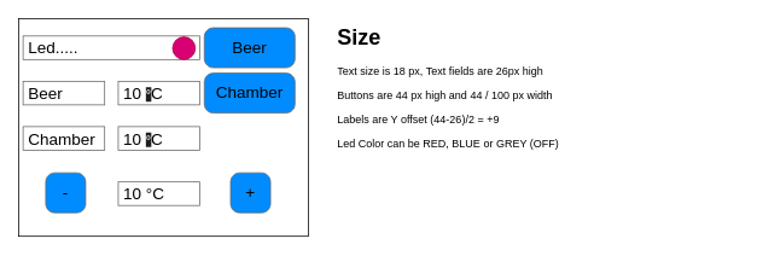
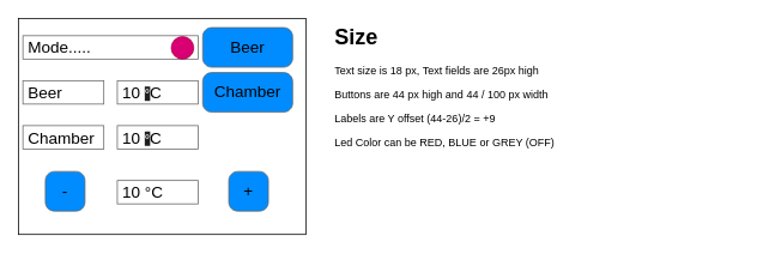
- <mxCell id="4" value="Led....." style="strokeWidth=1;shadow=0;dashed=0;align=center;html=1;shape=mxgraph.mockup.text.textBox;align=left;spacingLeft=4;spacingTop=-3;whiteSpace=wrap;strokeColor=#666666;mainText=;fontSize=18;verticalAlign=top;" vertex="1" parent="1"><mxGeometry x="25" y="39" width="195" height="26" as="geometry" /></mxCell>
+ <mxCell id="4" value="Mode....." style="strokeWidth=1;shadow=0;dashed=0;align=center;html=1;shape=mxgraph.mockup.text.textBox;align=left;spacingLeft=4;spacingTop=-3;whiteSpace=wrap;strokeColor=#666666;mainText=;fontSize=18;verticalAlign=top;" vertex="1" parent="1"><mxGeometry x="25" y="39" width="195" height="26" as="geometry" /></mxCell>
